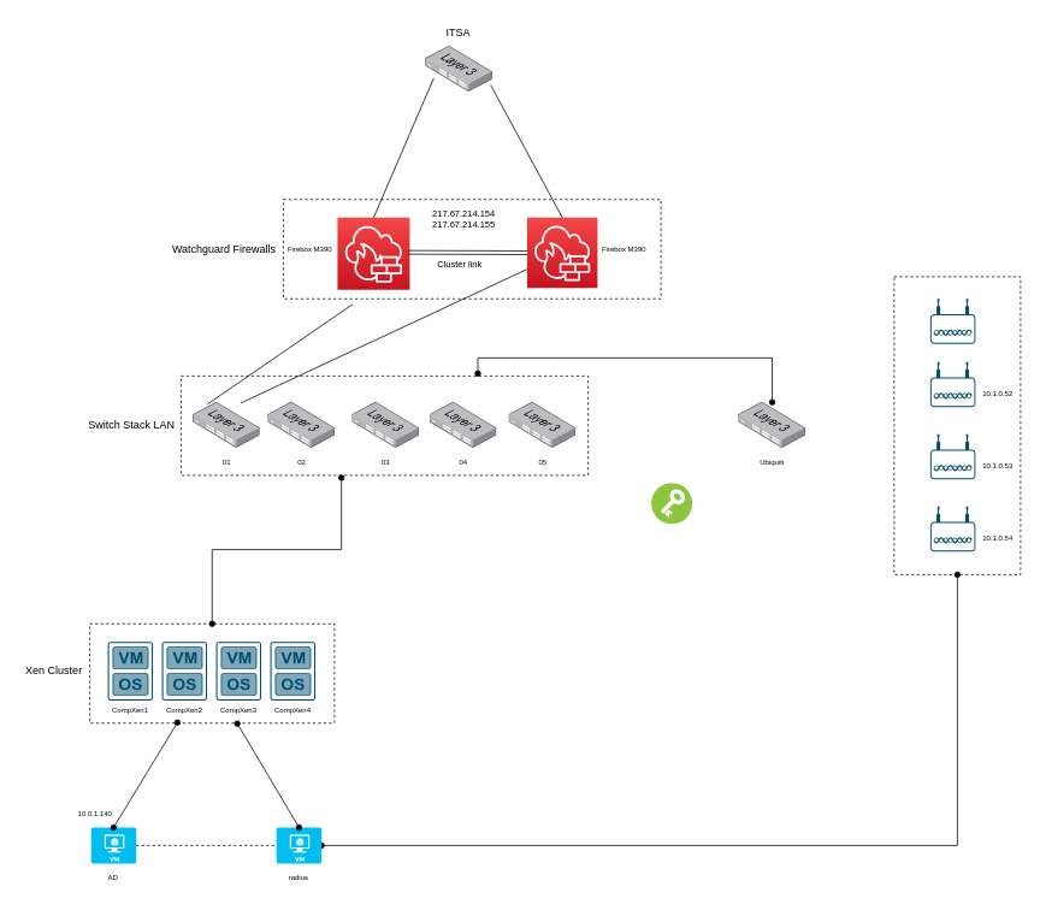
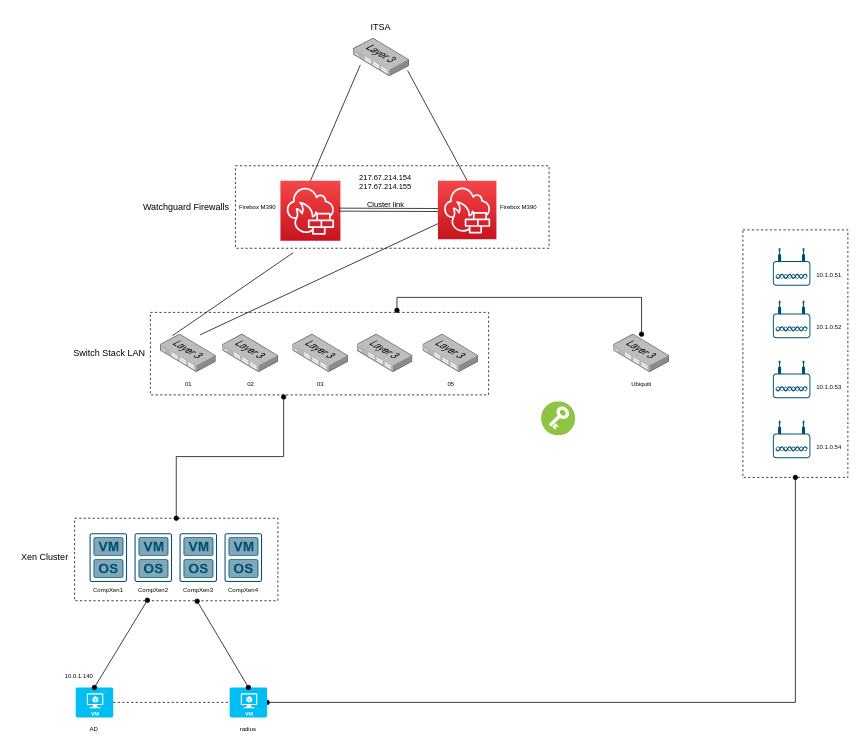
- <mxCell id="10" value="Cluster link" style="text;html=1;strokeColor=none;fillColor=none;align=center;verticalAlign=middle;whiteSpace=wrap;rounded=0;fontSize=10;" parent="1" vertex="1"><mxGeometry x="474.4" y="276.5" width="70" height="30" as="geometry" /></mxCell>
+ <mxCell id="10" value="Cluster link" style="text;html=1;strokeColor=none;fillColor=none;align=center;verticalAlign=middle;whiteSpace=wrap;rounded=0;fontSize=10;" parent="1" vertex="1"><mxGeometry x="479.4" y="256.5" width="70" height="30" as="geometry" /></mxCell>
+ <mxCell id="57" value="10.1.0.51" style="text;html=1;strokeColor=none;fillColor=none;align=center;verticalAlign=middle;whiteSpace=wrap;rounded=0;fontSize=8;" parent="1" vertex="1"><mxGeometry x="1080" y="350.5" width="50" height="30" as="geometry" /></mxCell>
- <mxCell id="25" value="04" style="text;html=1;strokeColor=none;fillColor=none;align=center;verticalAlign=middle;whiteSpace=wrap;rounded=0;fontSize=8;" parent="1" vertex="1"><mxGeometry x="482.7" y="496" width="60" height="30" as="geometry" /></mxCell>
